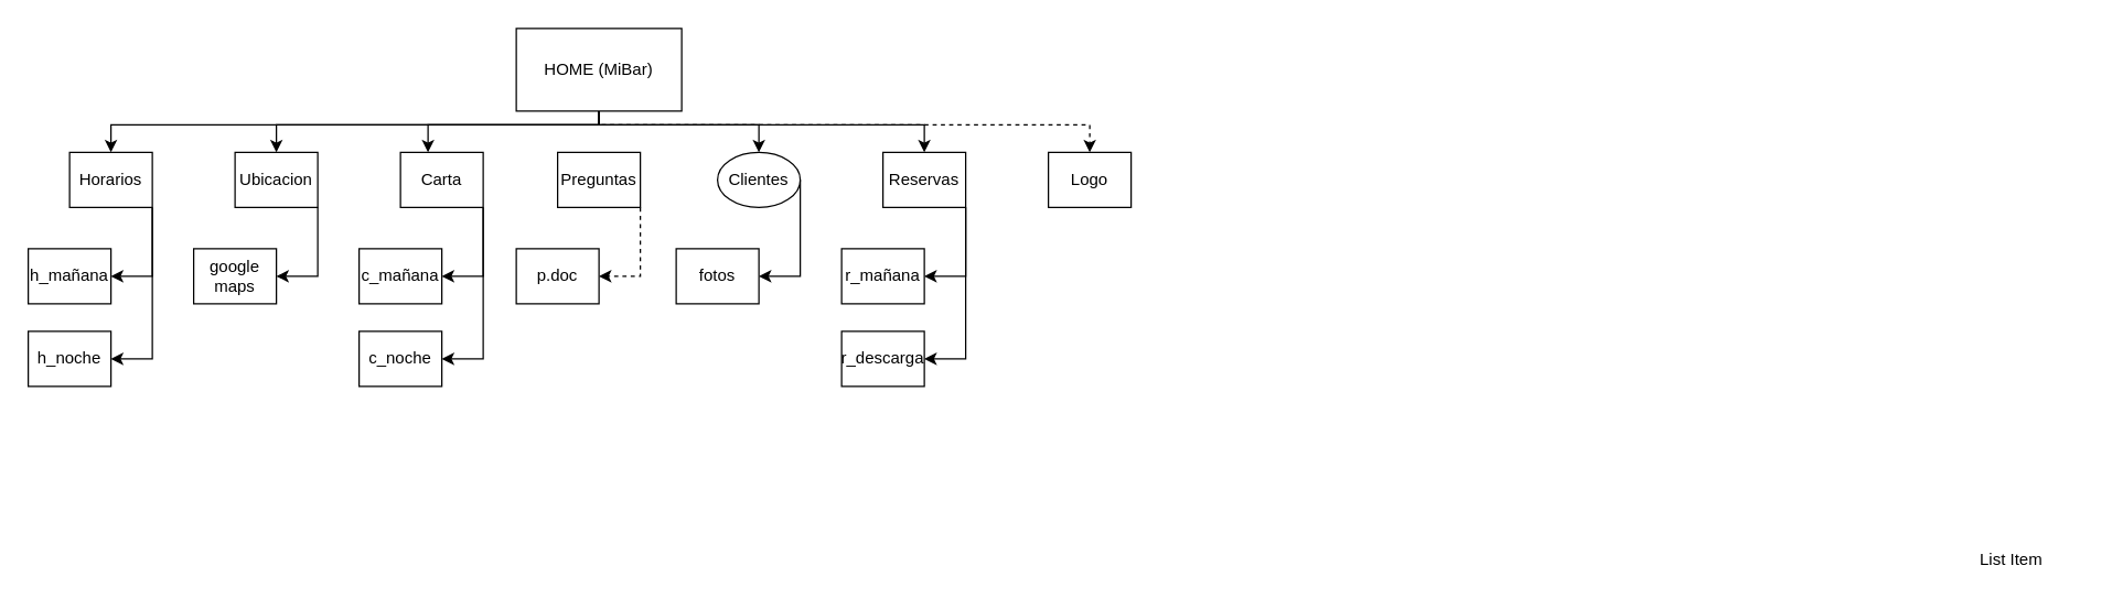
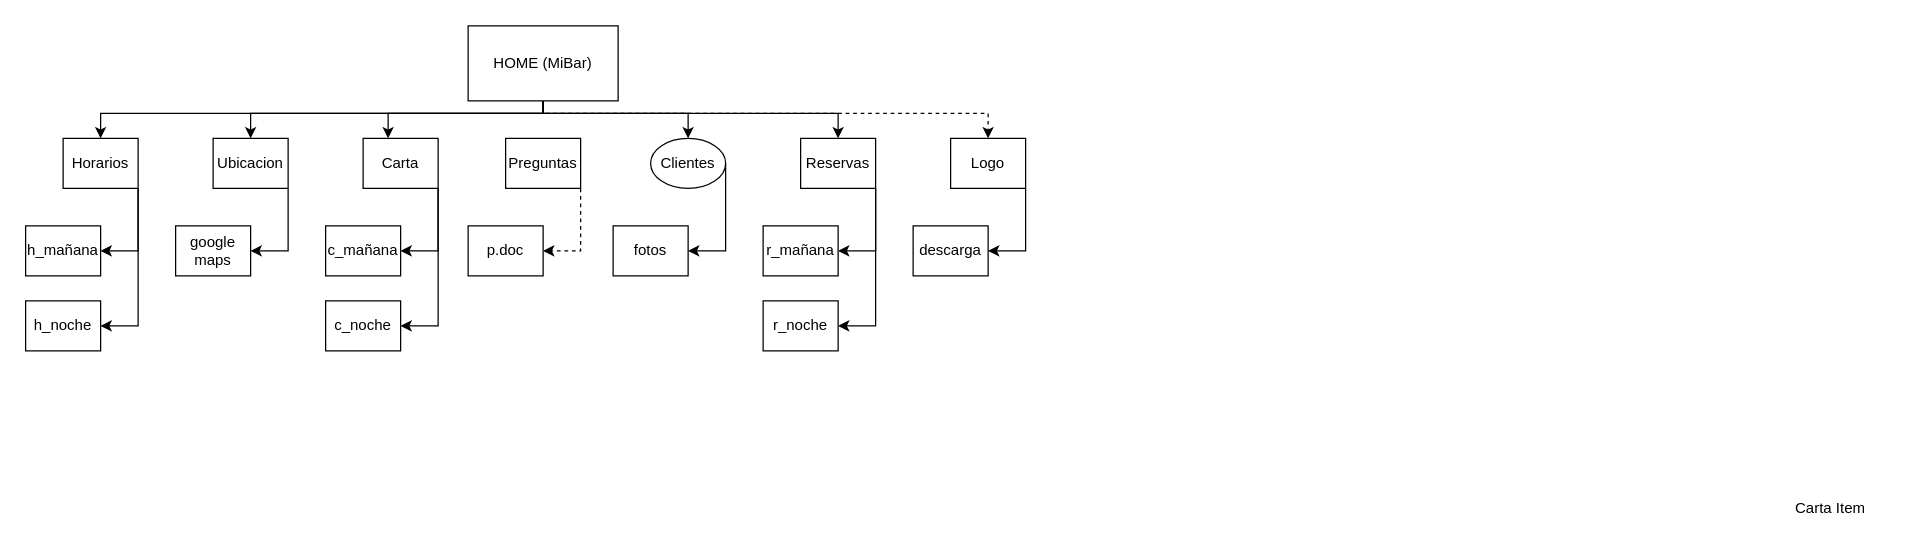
+ <mxCell id="24" value="" style="edgeStyle=orthogonalEdgeStyle;rounded=0;orthogonalLoop=1;jettySize=auto;html=1;" edge="1" parent="1" source="25" target="35"><mxGeometry relative="1" as="geometry"><Array as="points"><mxPoint x="820" y="180" /><mxPoint x="820" y="180" /></Array></mxGeometry></mxCell>
+ <mxCell id="35" value="descarga" style="whiteSpace=wrap;html=1;rounded=0;" vertex="1" parent="1"><mxGeometry x="730" y="180" width="60" height="40" as="geometry" /></mxCell>
- <mxCell id="34" value="r_descarga" style="whiteSpace=wrap;html=1;rounded=0;" vertex="1" parent="1"><mxGeometry x="610" y="240" width="60" height="40" as="geometry" /></mxCell>
+ <mxCell id="34" value="r_noche" style="whiteSpace=wrap;html=1;rounded=0;" vertex="1" parent="1"><mxGeometry x="610" y="240" width="60" height="40" as="geometry" /></mxCell>
- <mxCell id="36" value="List Item" style="text;strokeColor=none;fillColor=none;align=left;verticalAlign=middle;spacingLeft=4;spacingRight=4;overflow=hidden;points=[[0,0.5],[1,0.5]];portConstraint=eastwest;rotatable=0;" vertex="1" parent="1"><mxGeometry x="1430" y="390" width="80" height="30" as="geometry" /></mxCell>
+ <mxCell id="36" value="Carta Item" style="text;strokeColor=none;fillColor=none;align=left;verticalAlign=middle;spacingLeft=4;spacingRight=4;overflow=hidden;points=[[0,0.5],[1,0.5]];portConstraint=eastwest;rotatable=0;" vertex="1" parent="1"><mxGeometry x="1430" y="390" width="80" height="30" as="geometry" /></mxCell>
